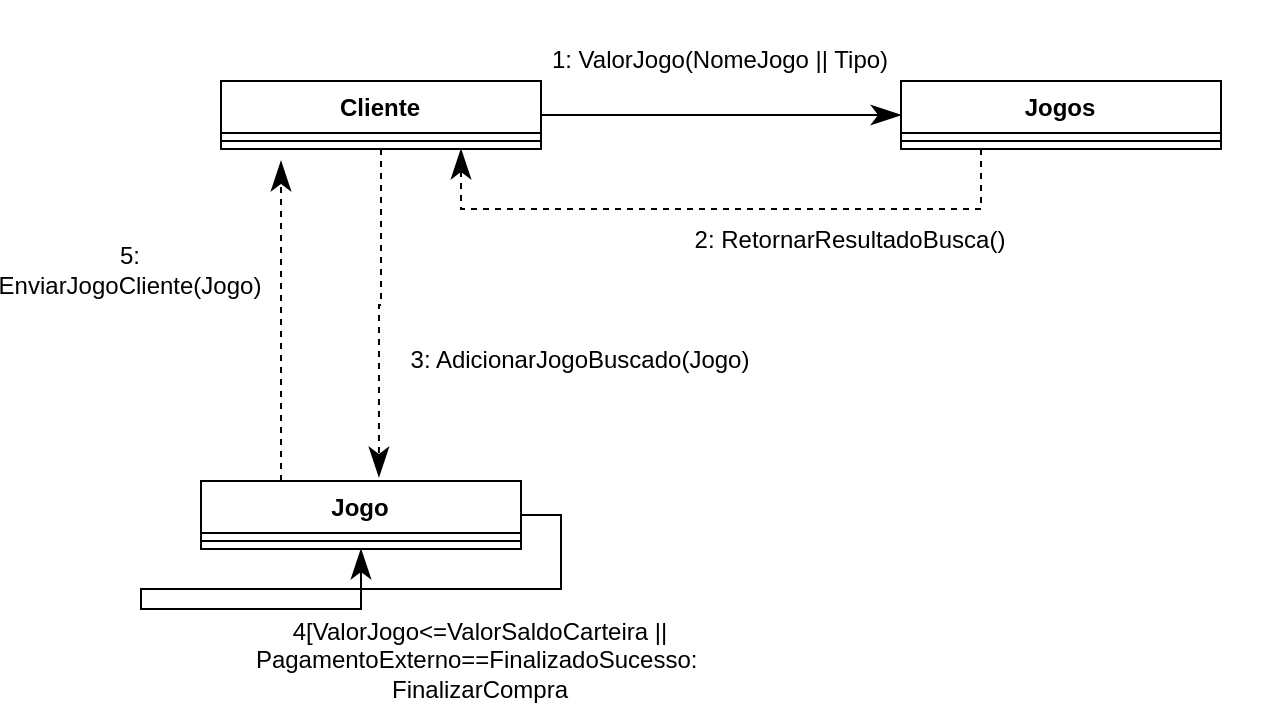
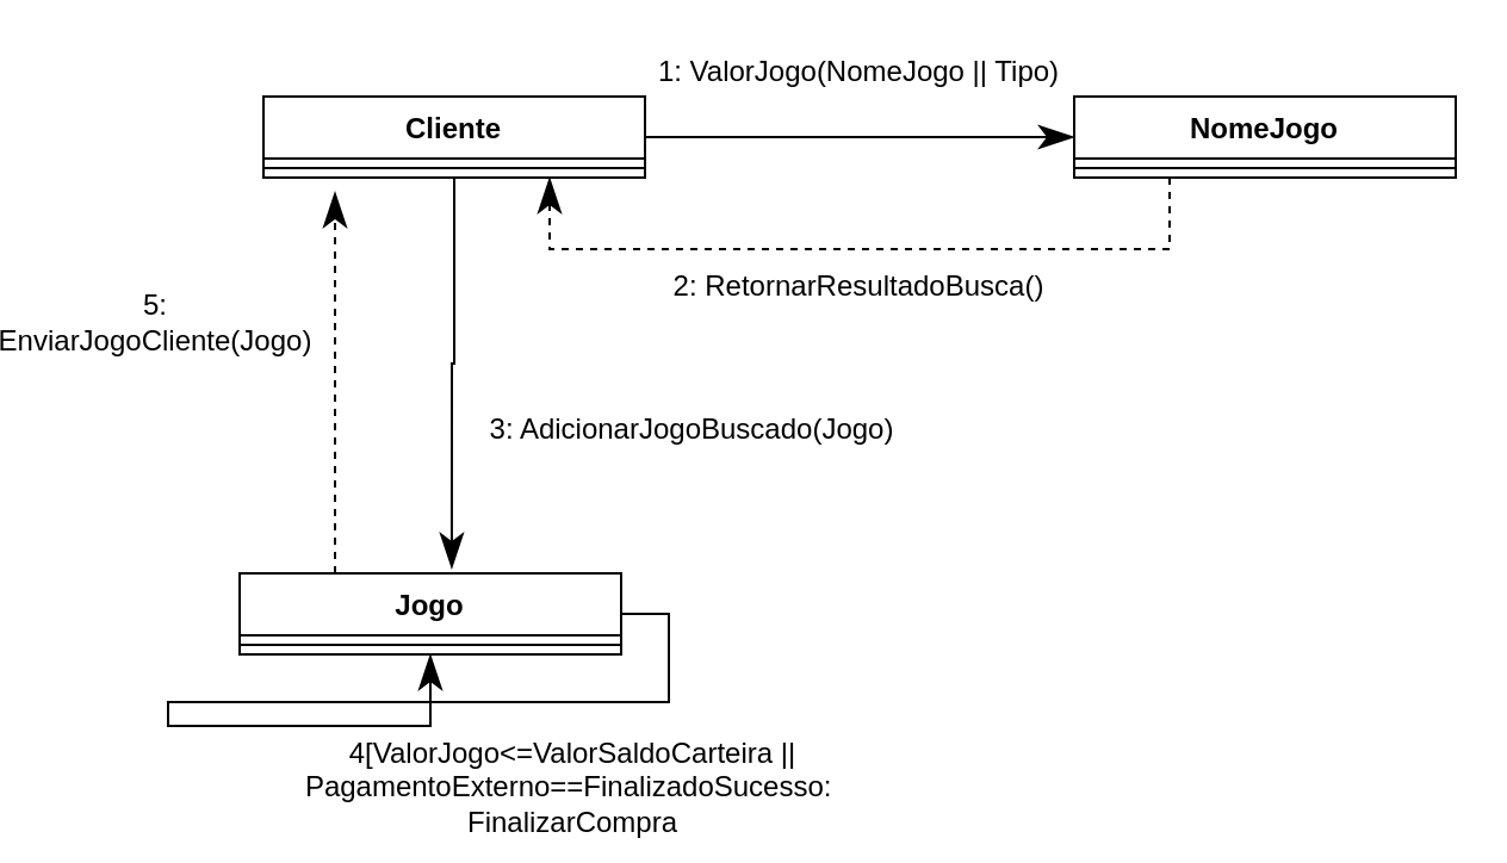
- <mxCell id="3" value="Jogos" style="swimlane;fontStyle=1;align=center;verticalAlign=top;childLayout=stackLayout;horizontal=1;startSize=26;horizontalStack=0;resizeParent=1;resizeParentMax=0;resizeLast=0;collapsible=1;marginBottom=0;" vertex="1" parent="1"><mxGeometry x="425" y="40" width="160" height="34" as="geometry" /></mxCell>
+ <mxCell id="3" value="NomeJogo" style="swimlane;fontStyle=1;align=center;verticalAlign=top;childLayout=stackLayout;horizontal=1;startSize=26;horizontalStack=0;resizeParent=1;resizeParentMax=0;resizeLast=0;collapsible=1;marginBottom=0;" vertex="1" parent="1"><mxGeometry x="425" y="40" width="160" height="34" as="geometry" /></mxCell>
- <mxCell id="10" value="2: RetornarResultadoBusca()" style="text;html=1;strokeColor=none;fillColor=none;align=center;verticalAlign=middle;whiteSpace=wrap;rounded=0;" vertex="1" parent="1"><mxGeometry x="250" y="110" width="300" height="20" as="geometry" /></mxCell>
+ <mxCell id="10" value="2: RetornarResultadoBusca()" style="text;html=1;strokeColor=none;fillColor=none;align=center;verticalAlign=middle;whiteSpace=wrap;rounded=0;" vertex="1" parent="1"><mxGeometry x="185" y="110" width="300" height="20" as="geometry" /></mxCell>
- <mxCell id="6" style="edgeStyle=orthogonalEdgeStyle;rounded=0;jumpSize=7;orthogonalLoop=1;jettySize=auto;html=1;exitX=0.5;exitY=1;exitDx=0;exitDy=0;entryX=0.556;entryY=-0.059;entryDx=0;entryDy=0;entryPerimeter=0;startArrow=none;startFill=0;startSize=13;endArrow=classicThin;endFill=1;endSize=12;dashed=1;" edge="1" parent="1" source="7" target="12"><mxGeometry relative="1" as="geometry" /></mxCell>
+ <mxCell id="6" style="edgeStyle=orthogonalEdgeStyle;rounded=0;jumpSize=7;orthogonalLoop=1;jettySize=auto;html=1;exitX=0.5;exitY=1;exitDx=0;exitDy=0;entryX=0.556;entryY=-0.059;entryDx=0;entryDy=0;entryPerimeter=0;startArrow=none;startFill=0;startSize=13;endArrow=classicThin;endFill=1;endSize=12;" edge="1" parent="1" source="7" target="12"><mxGeometry relative="1" as="geometry" /></mxCell>
